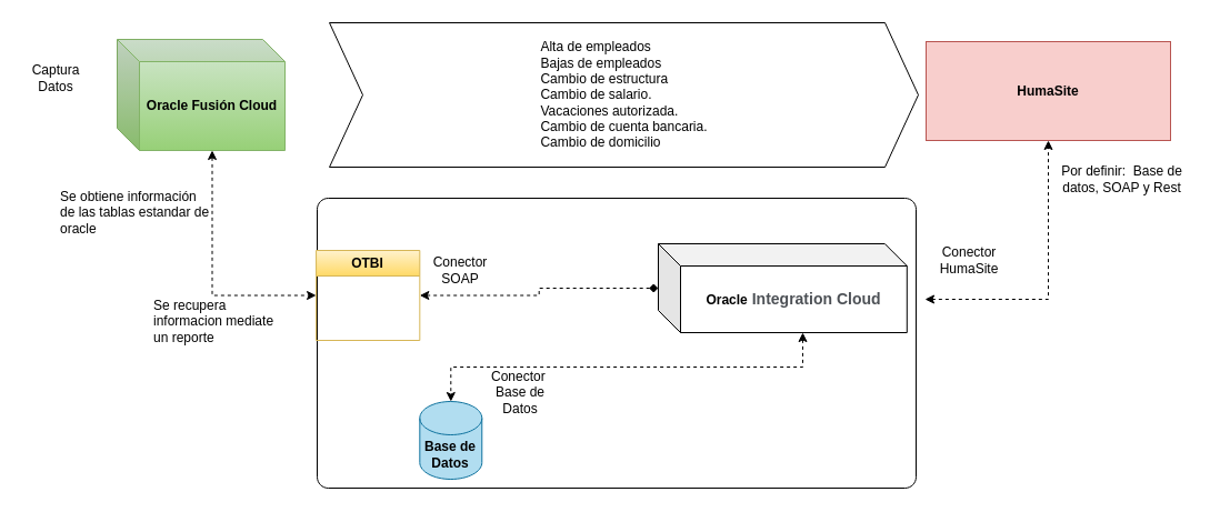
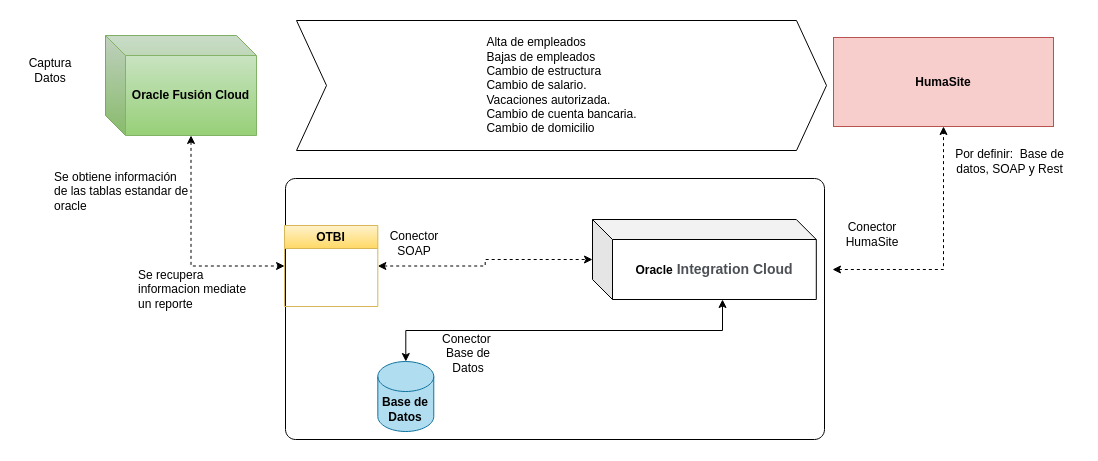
- <mxCell id="17" style="edgeStyle=orthogonalEdgeStyle;rounded=0;orthogonalLoop=1;jettySize=auto;html=1;startArrow=classic;startFill=1;dashed=1;endArrow=diamond;" parent="12" source="14" target="16" edge="1"><mxGeometry relative="1" as="geometry" /></mxCell>
+ <mxCell id="17" style="edgeStyle=orthogonalEdgeStyle;rounded=0;orthogonalLoop=1;jettySize=auto;html=1;startArrow=classic;startFill=1;dashed=1;" parent="12" source="14" target="16" edge="1"><mxGeometry relative="1" as="geometry" /></mxCell>
- <mxCell id="15" style="edgeStyle=orthogonalEdgeStyle;rounded=0;orthogonalLoop=1;jettySize=auto;html=1;exitX=0;exitY=0;exitDx=130;exitDy=80;exitPerimeter=0;entryX=0.5;entryY=0;entryDx=0;entryDy=0;entryPerimeter=0;startArrow=classic;startFill=1;dashed=1;" parent="12" source="16" target="13" edge="1"><mxGeometry relative="1" as="geometry" /></mxCell>
+ <mxCell id="15" style="edgeStyle=orthogonalEdgeStyle;rounded=0;orthogonalLoop=1;jettySize=auto;html=1;exitX=0;exitY=0;exitDx=130;exitDy=80;exitPerimeter=0;entryX=0.5;entryY=0;entryDx=0;entryDy=0;entryPerimeter=0;startArrow=classic;startFill=1;dashed=0;" parent="12" source="16" target="13" edge="1"><mxGeometry relative="1" as="geometry" /></mxCell>
